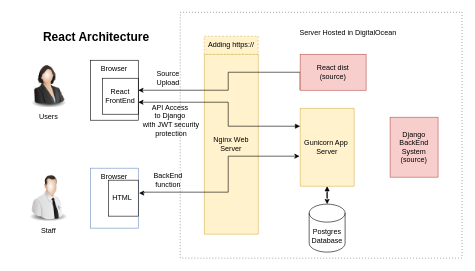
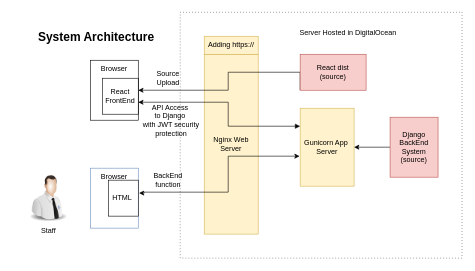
- <mxCell id="19" value="&lt;b&gt;&lt;font style=&quot;font-size: 20px;&quot;&gt;React Architecture&lt;/font&gt;&lt;/b&gt;" style="rounded=0;whiteSpace=wrap;html=1;fillColor=none;strokeColor=none;" vertex="1" parent="1"><mxGeometry x="20" y="30" width="280" height="60" as="geometry" /></mxCell>
+ <mxCell id="19" value="&lt;b&gt;&lt;font style=&quot;font-size: 20px;&quot;&gt;System Architecture&lt;/font&gt;&lt;/b&gt;" style="rounded=0;whiteSpace=wrap;html=1;fillColor=none;strokeColor=none;" vertex="1" parent="1"><mxGeometry x="20" y="30" width="280" height="60" as="geometry" /></mxCell>
- <mxCell id="18" value="Adding https://" style="rounded=0;whiteSpace=wrap;html=1;fillColor=#fff2cc;strokeColor=#d6b656;dashed=1;" vertex="1" parent="1"><mxGeometry x="340" y="60" width="90" height="30" as="geometry" /></mxCell>
+ <mxCell id="18" value="Adding https://" style="rounded=0;whiteSpace=wrap;html=1;fillColor=#fff2cc;strokeColor=#d6b656;" vertex="1" parent="1"><mxGeometry x="340" y="60" width="90" height="30" as="geometry" /></mxCell>
- <mxCell id="20" value="Users" style="image;html=1;image=img/lib/clip_art/people/Suit_Woman_128x128.png" vertex="1" parent="1"><mxGeometry x="40" y="100" width="80" height="80" as="geometry" /></mxCell>
+ <mxCell id="9" style="edgeStyle=orthogonalEdgeStyle;rounded=0;orthogonalLoop=1;jettySize=auto;html=1;entryX=1;entryY=0.5;entryDx=0;entryDy=0;startArrow=none;startFill=0;" edge="1" parent="1" source="10" target="6"><mxGeometry relative="1" as="geometry" /></mxCell>
- <mxCell id="5" value="" style="edgeStyle=orthogonalEdgeStyle;rounded=0;orthogonalLoop=1;jettySize=auto;html=1;startArrow=block;startFill=1;" edge="1" parent="1" source="6" target="7"><mxGeometry relative="1" as="geometry" /></mxCell>
- <mxCell id="7" value="Postgres Database" style="shape=cylinder3;whiteSpace=wrap;html=1;boundedLbl=1;backgroundOutline=1;size=15;" vertex="1" parent="1"><mxGeometry x="515" y="340" width="60" height="80" as="geometry" /></mxCell>
